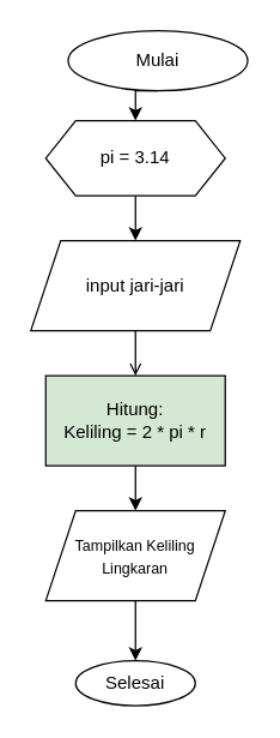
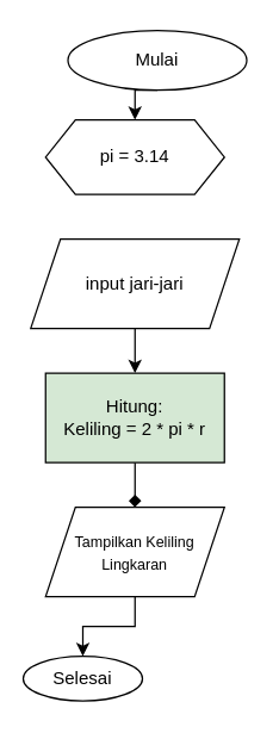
- <mxCell id="4" style="edgeStyle=orthogonalEdgeStyle;rounded=0;orthogonalLoop=1;jettySize=auto;html=1;exitX=0.5;exitY=1;exitDx=0;exitDy=0;entryX=0.5;entryY=0;entryDx=0;entryDy=0;" edge="1" parent="1" source="5" target="7"><mxGeometry relative="1" as="geometry" /></mxCell>
- <mxCell id="6" value="" style="edgeStyle=orthogonalEdgeStyle;rounded=0;orthogonalLoop=1;jettySize=auto;html=1;endArrow=open;" edge="1" parent="1" source="7" target="9"><mxGeometry relative="1" as="geometry" /></mxCell>
+ <mxCell id="6" value="" style="edgeStyle=orthogonalEdgeStyle;rounded=0;orthogonalLoop=1;jettySize=auto;html=1;" edge="1" parent="1" source="7" target="9"><mxGeometry relative="1" as="geometry" /></mxCell>
- <mxCell id="8" style="edgeStyle=orthogonalEdgeStyle;rounded=0;orthogonalLoop=1;jettySize=auto;html=1;entryX=0.5;entryY=0;entryDx=0;entryDy=0;" edge="1" parent="1" source="9" target="11"><mxGeometry relative="1" as="geometry" /></mxCell>
+ <mxCell id="8" style="edgeStyle=orthogonalEdgeStyle;rounded=0;orthogonalLoop=1;jettySize=auto;html=1;entryX=0.5;entryY=0;entryDx=0;entryDy=0;endArrow=diamond;" edge="1" parent="1" source="9" target="11"><mxGeometry relative="1" as="geometry" /></mxCell>
- <mxCell id="12" value="Selesai" style="ellipse;whiteSpace=wrap;html=1;" vertex="1" parent="1"><mxGeometry x="50" y="440" width="80" height="30" as="geometry" /></mxCell>
+ <mxCell id="12" value="Selesai" style="ellipse;whiteSpace=wrap;html=1;" vertex="1" parent="1"><mxGeometry x="15" y="440" width="80" height="30" as="geometry" /></mxCell>
